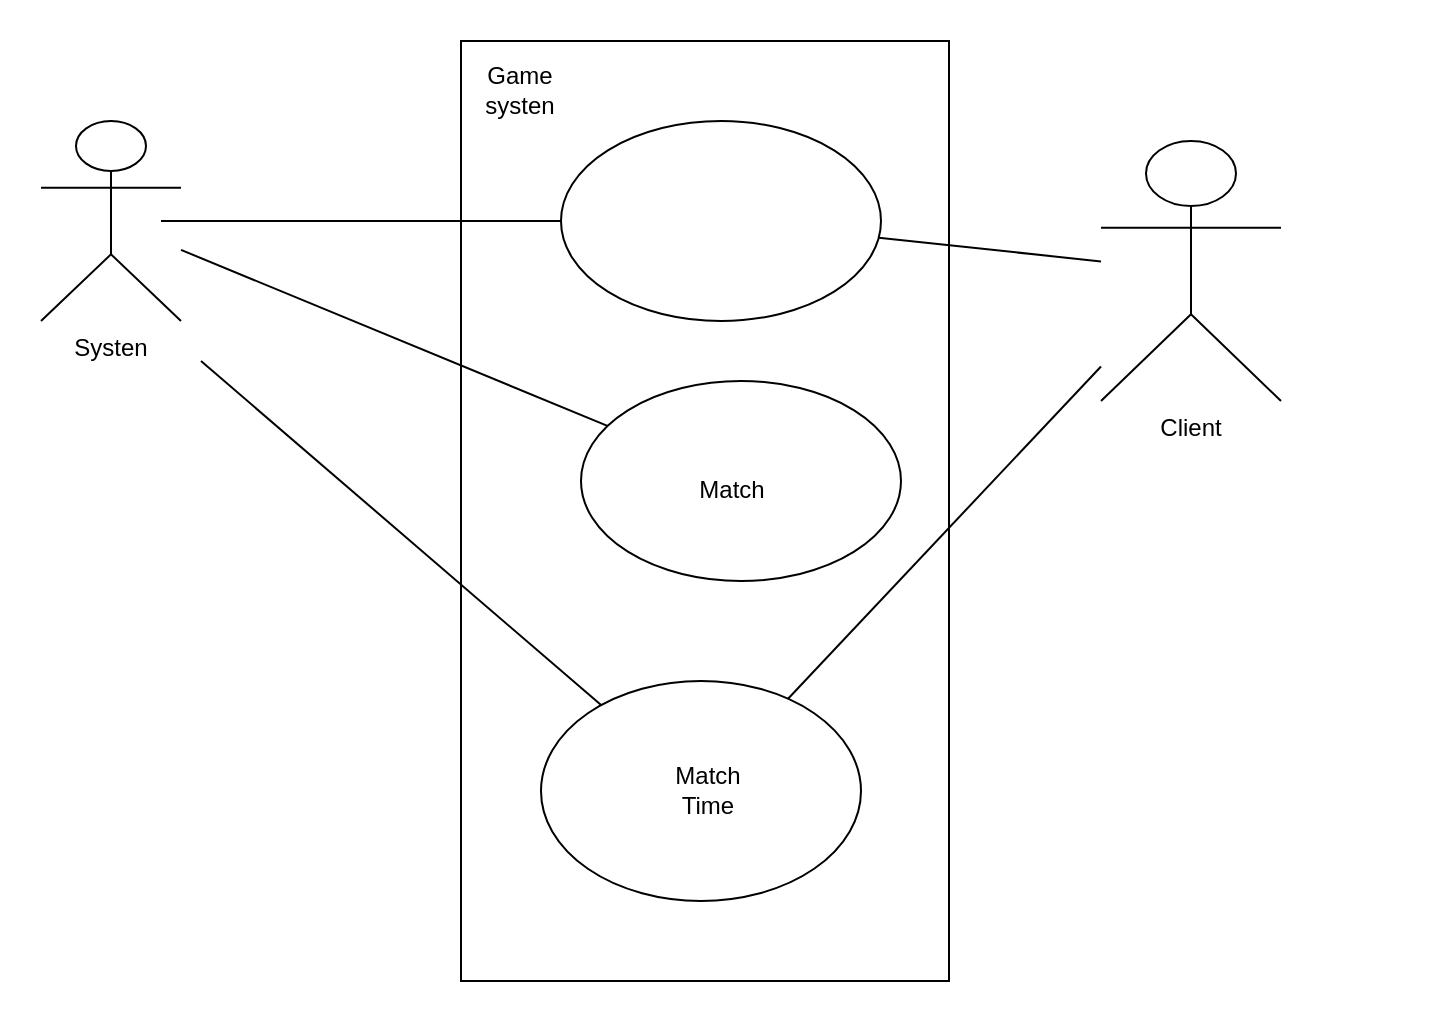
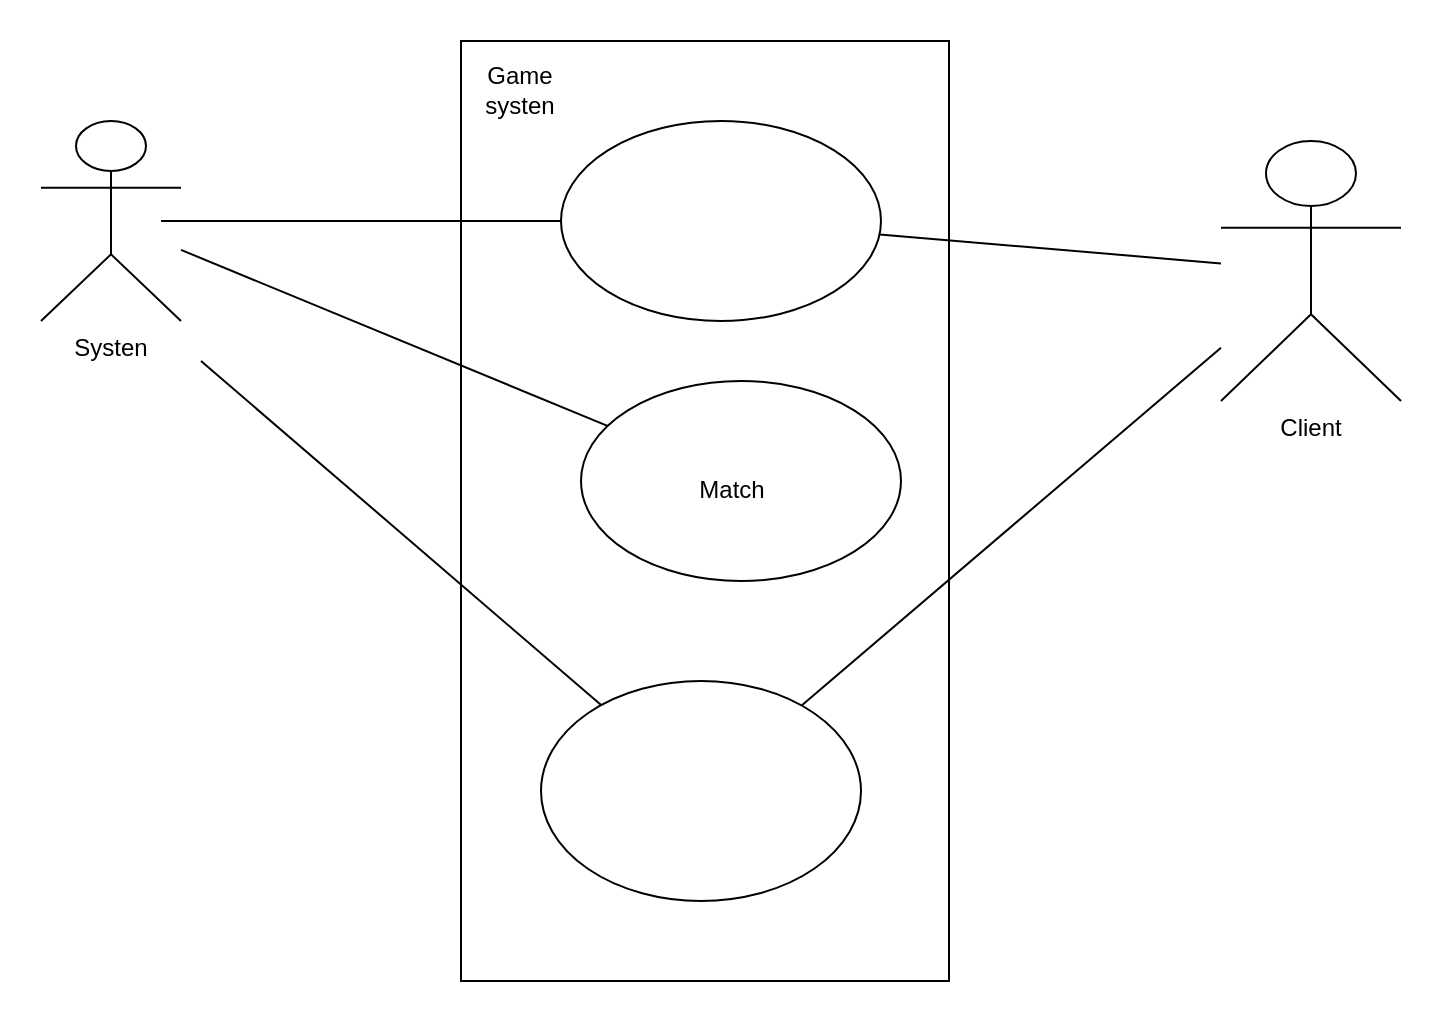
- <mxCell id="4" value="Client" style="shape=umlActor;verticalLabelPosition=bottom;verticalAlign=top;html=1;outlineConnect=0;" vertex="1" parent="1"><mxGeometry x="550" y="70" width="90" height="130" as="geometry" /></mxCell>
+ <mxCell id="4" value="Client" style="shape=umlActor;verticalLabelPosition=bottom;verticalAlign=top;html=1;outlineConnect=0;" vertex="1" parent="1"><mxGeometry x="610" y="70" width="90" height="130" as="geometry" /></mxCell>
- <mxCell id="12" value="Match Time" style="text;html=1;align=center;verticalAlign=middle;whiteSpace=wrap;rounded=0;" vertex="1" parent="1"><mxGeometry x="324" y="380" width="60" height="30" as="geometry" /></mxCell>
